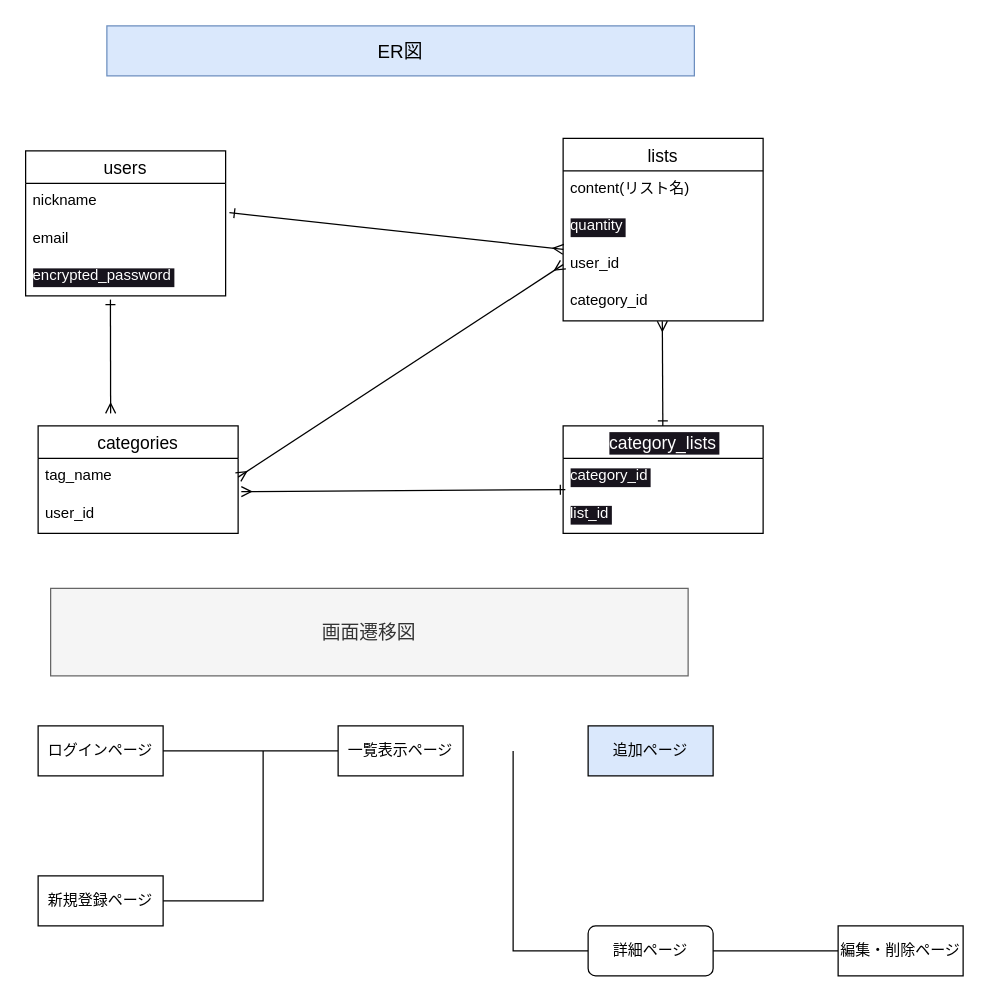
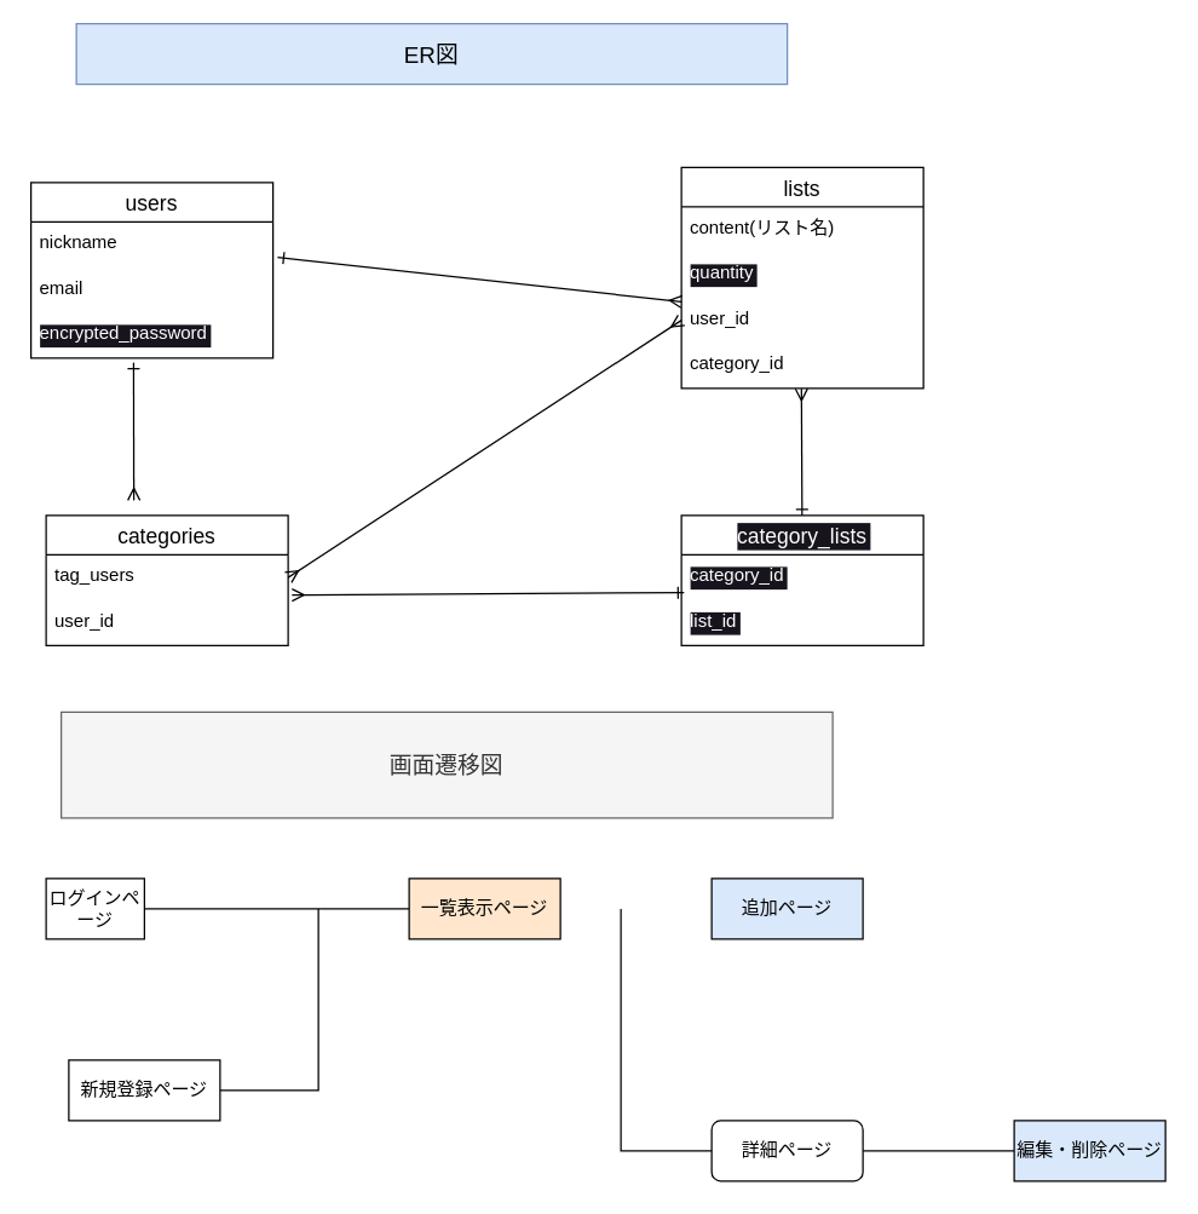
- <mxCell id="26" value="&lt;font style=&quot;font-size: 15px;&quot;&gt;ER図&lt;/font&gt;" style="whiteSpace=wrap;html=1;align=center;fillColor=#dae8fc;strokeColor=#6c8ebf;fontColor=#000000;" vertex="1" parent="1"><mxGeometry x="85" y="20" width="470" height="40" as="geometry" /></mxCell>
+ <mxCell id="26" value="&lt;font style=&quot;font-size: 15px;&quot;&gt;ER図&lt;/font&gt;" style="whiteSpace=wrap;html=1;align=center;fillColor=#dae8fc;strokeColor=#6c8ebf;fontColor=#000000;" vertex="1" parent="1"><mxGeometry x="50" y="15" width="470" height="40" as="geometry" /></mxCell>
- <mxCell id="12" value="tag_name" style="text;strokeColor=none;fillColor=none;spacingLeft=4;spacingRight=4;overflow=hidden;rotatable=0;points=[[0,0.5],[1,0.5]];portConstraint=eastwest;fontSize=12;" vertex="1" parent="11"><mxGeometry y="26" width="160" height="30" as="geometry" /></mxCell>
+ <mxCell id="12" value="tag_users" style="text;strokeColor=none;fillColor=none;spacingLeft=4;spacingRight=4;overflow=hidden;rotatable=0;points=[[0,0.5],[1,0.5]];portConstraint=eastwest;fontSize=12;" vertex="1" parent="11"><mxGeometry y="26" width="160" height="30" as="geometry" /></mxCell>
- <mxCell id="16" value="ログインページ" style="whiteSpace=wrap;html=1;align=center;" vertex="1" parent="1"><mxGeometry x="30" y="580" width="100" height="40" as="geometry" /></mxCell>
+ <mxCell id="16" value="ログインページ" style="whiteSpace=wrap;html=1;align=center;" vertex="1" parent="1"><mxGeometry x="30" y="580" width="65" height="40" as="geometry" /></mxCell>
- <mxCell id="25" value="一覧表示ページ" style="whiteSpace=wrap;html=1;align=center;" vertex="1" parent="1"><mxGeometry x="270" y="580" width="100" height="40" as="geometry" /></mxCell>
+ <mxCell id="25" value="一覧表示ページ" style="whiteSpace=wrap;html=1;align=center;fillColor=#ffe6cc;" vertex="1" parent="1"><mxGeometry x="270" y="580" width="100" height="40" as="geometry" /></mxCell>
- <mxCell id="17" value="新規登録ページ" style="whiteSpace=wrap;html=1;align=center;" vertex="1" parent="1"><mxGeometry x="30" y="700" width="100" height="40" as="geometry" /></mxCell>
+ <mxCell id="17" value="新規登録ページ" style="whiteSpace=wrap;html=1;align=center;" vertex="1" parent="1"><mxGeometry x="45" y="700" width="100" height="40" as="geometry" /></mxCell>
- <mxCell id="22" value="編集・削除ページ" style="whiteSpace=wrap;html=1;align=center;" vertex="1" parent="1"><mxGeometry x="670" y="740" width="100" height="40" as="geometry" /></mxCell>
+ <mxCell id="22" value="編集・削除ページ" style="whiteSpace=wrap;html=1;align=center;fillColor=#dae8fc;" vertex="1" parent="1"><mxGeometry x="670" y="740" width="100" height="40" as="geometry" /></mxCell>
